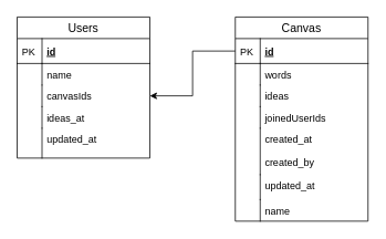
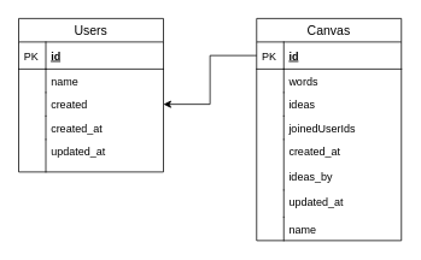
- <mxCell id="23" value="canvasIds" style="shape=partialRectangle;top=0;left=0;right=0;bottom=0;align=left;verticalAlign=top;fillColor=none;spacingLeft=34;spacingRight=4;overflow=hidden;rotatable=0;points=[[0,0.5],[1,0.5]];portConstraint=eastwest;dropTarget=0;fontSize=12;" parent="18" vertex="1"><mxGeometry y="82" width="160" height="26" as="geometry" /></mxCell>
+ <mxCell id="23" value="created" style="shape=partialRectangle;top=0;left=0;right=0;bottom=0;align=left;verticalAlign=top;fillColor=none;spacingLeft=34;spacingRight=4;overflow=hidden;rotatable=0;points=[[0,0.5],[1,0.5]];portConstraint=eastwest;dropTarget=0;fontSize=12;" parent="18" vertex="1"><mxGeometry y="82" width="160" height="26" as="geometry" /></mxCell>
- <mxCell id="25" value="ideas_at" style="shape=partialRectangle;top=0;left=0;right=0;bottom=0;align=left;verticalAlign=top;fillColor=none;spacingLeft=34;spacingRight=4;overflow=hidden;rotatable=0;points=[[0,0.5],[1,0.5]];portConstraint=eastwest;dropTarget=0;fontSize=12;" parent="18" vertex="1"><mxGeometry y="108" width="160" height="26" as="geometry" /></mxCell>
+ <mxCell id="25" value="created_at" style="shape=partialRectangle;top=0;left=0;right=0;bottom=0;align=left;verticalAlign=top;fillColor=none;spacingLeft=34;spacingRight=4;overflow=hidden;rotatable=0;points=[[0,0.5],[1,0.5]];portConstraint=eastwest;dropTarget=0;fontSize=12;" parent="18" vertex="1"><mxGeometry y="108" width="160" height="26" as="geometry" /></mxCell>
- <mxCell id="11" value="created_at&#10;&#10;created_by" style="shape=partialRectangle;top=0;left=0;right=0;bottom=0;align=left;verticalAlign=top;fillColor=none;spacingLeft=34;spacingRight=4;overflow=hidden;rotatable=0;points=[[0,0.5],[1,0.5]];portConstraint=eastwest;dropTarget=0;fontSize=12;" parent="2" vertex="1"><mxGeometry y="134" width="160" height="56" as="geometry" /></mxCell>
+ <mxCell id="11" value="created_at&#10;&#10;ideas_by" style="shape=partialRectangle;top=0;left=0;right=0;bottom=0;align=left;verticalAlign=top;fillColor=none;spacingLeft=34;spacingRight=4;overflow=hidden;rotatable=0;points=[[0,0.5],[1,0.5]];portConstraint=eastwest;dropTarget=0;fontSize=12;" parent="2" vertex="1"><mxGeometry y="134" width="160" height="56" as="geometry" /></mxCell>
